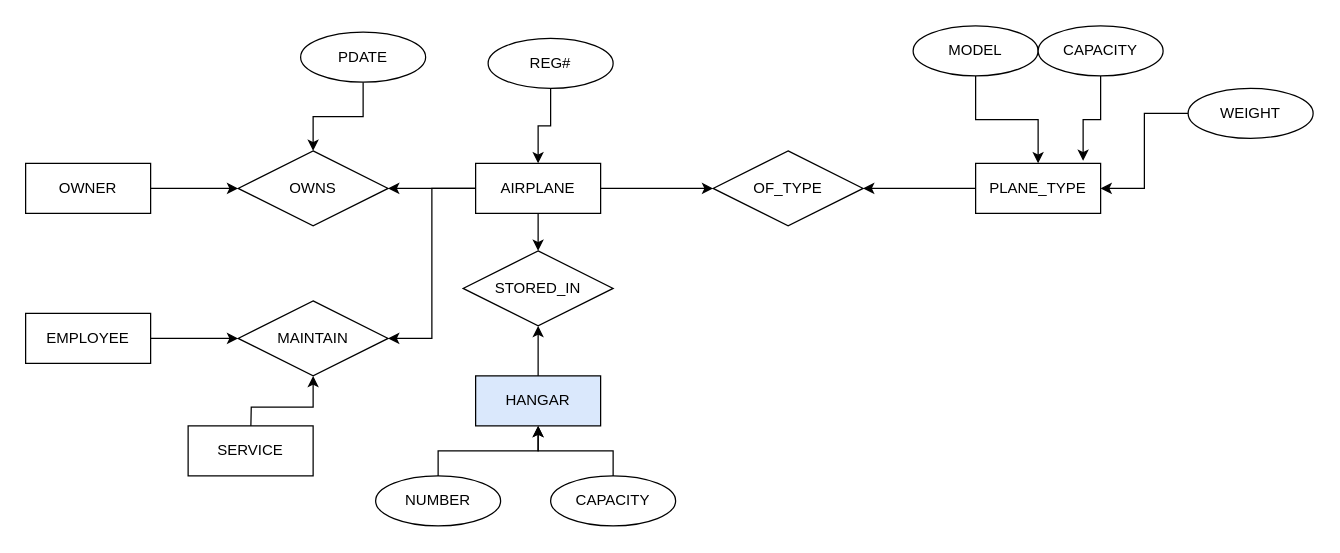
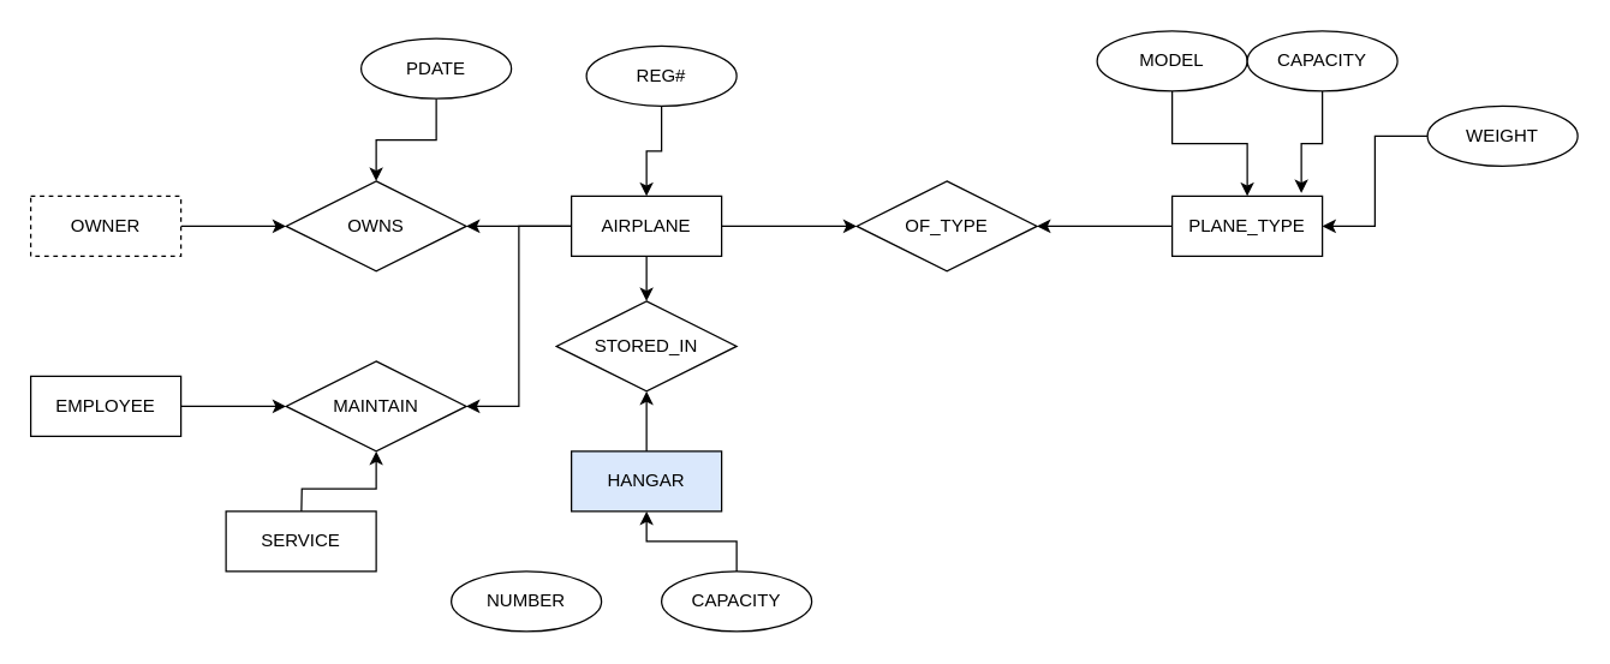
- <mxCell id="26" value="OWNER" style="whiteSpace=wrap;html=1;align=center;" vertex="1" parent="1"><mxGeometry x="20" y="130" width="100" height="40" as="geometry" /></mxCell>
+ <mxCell id="26" value="OWNER" style="whiteSpace=wrap;html=1;align=center;dashed=1;" vertex="1" parent="1"><mxGeometry x="20" y="130" width="100" height="40" as="geometry" /></mxCell>
- <mxCell id="21" value="" style="edgeStyle=orthogonalEdgeStyle;rounded=0;orthogonalLoop=1;jettySize=auto;html=1;" edge="1" parent="1" source="22" target="10"><mxGeometry relative="1" as="geometry" /></mxCell>
